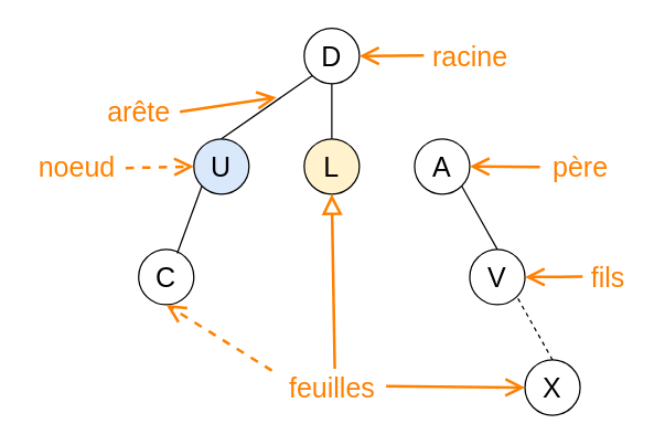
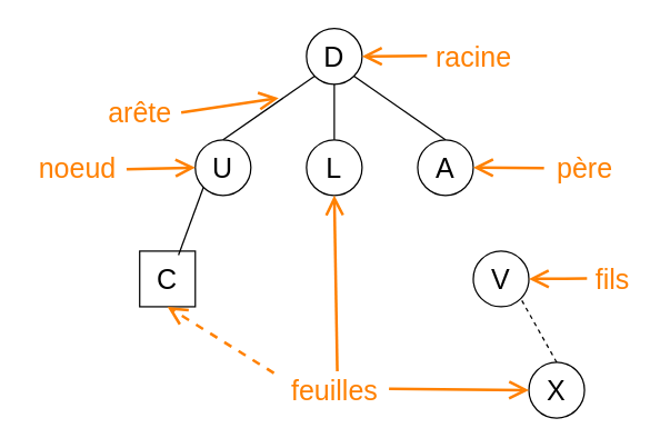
+ <mxCell id="11" value="" style="endArrow=none;html=1;rounded=0;fontSize=20;entryX=1;entryY=1;entryDx=0;entryDy=0;exitX=0.5;exitY=0;exitDx=0;exitDy=0;" edge="1" parent="1" source="6" target="2"><mxGeometry width="50" height="50" relative="1" as="geometry"><mxPoint x="230" y="300" as="sourcePoint" /><mxPoint x="280" y="250" as="targetPoint" /></mxGeometry></mxCell>
- <mxCell id="28" value="" style="endArrow=open;html=1;rounded=0;fontSize=20;fontColor=#FF8000;exitX=1.008;exitY=0.536;exitDx=0;exitDy=0;exitPerimeter=0;entryX=0;entryY=0.5;entryDx=0;entryDy=0;endFill=0;strokeColor=#FF8000;strokeWidth=2;targetPerimeterSpacing=6;sourcePerimeterSpacing=6;endSize=10;startSize=7;dashed=1;" edge="1" parent="1" source="17" target="3"><mxGeometry width="50" height="50" relative="1" as="geometry"><mxPoint x="461.8" y="239.67" as="sourcePoint" /><mxPoint x="420" y="240" as="targetPoint" /></mxGeometry></mxCell>
+ <mxCell id="28" value="" style="endArrow=open;html=1;rounded=0;fontSize=20;fontColor=#FF8000;exitX=1.008;exitY=0.536;exitDx=0;exitDy=0;exitPerimeter=0;entryX=0;entryY=0.5;entryDx=0;entryDy=0;endFill=0;strokeColor=#FF8000;strokeWidth=2;targetPerimeterSpacing=6;sourcePerimeterSpacing=6;endSize=10;startSize=7;" edge="1" parent="1" source="17" target="3"><mxGeometry width="50" height="50" relative="1" as="geometry"><mxPoint x="461.8" y="239.67" as="sourcePoint" /><mxPoint x="420" y="240" as="targetPoint" /></mxGeometry></mxCell>
- <mxCell id="3" value="&lt;font style=&quot;font-size: 20px;&quot;&gt;U&lt;/font&gt;" style="ellipse;whiteSpace=wrap;html=1;fillColor=#dae8fc;" vertex="1" parent="1"><mxGeometry x="140" y="100" width="40" height="40" as="geometry" /></mxCell>
+ <mxCell id="3" value="&lt;font style=&quot;font-size: 20px;&quot;&gt;U&lt;/font&gt;" style="ellipse;whiteSpace=wrap;html=1;" vertex="1" parent="1"><mxGeometry x="140" y="100" width="40" height="40" as="geometry" /></mxCell>
- <mxCell id="5" value="&lt;font style=&quot;font-size: 20px;&quot;&gt;L&lt;/font&gt;" style="ellipse;whiteSpace=wrap;html=1;fillColor=#fff2cc;" vertex="1" parent="1"><mxGeometry x="220" y="100" width="40" height="40" as="geometry" /></mxCell>
+ <mxCell id="5" value="&lt;font style=&quot;font-size: 20px;&quot;&gt;L&lt;/font&gt;" style="ellipse;whiteSpace=wrap;html=1;" vertex="1" parent="1"><mxGeometry x="220" y="100" width="40" height="40" as="geometry" /></mxCell>
- <mxCell id="22" value="" style="endArrow=block;html=1;rounded=0;fontSize=20;fontColor=#FF8000;exitX=0.527;exitY=0.045;exitDx=0;exitDy=0;exitPerimeter=0;entryX=0.5;entryY=1;entryDx=0;entryDy=0;endFill=0;strokeColor=#FF8000;strokeWidth=2;targetPerimeterSpacing=6;sourcePerimeterSpacing=6;endSize=10;startSize=7;" edge="1" parent="1" source="20" target="5"><mxGeometry width="50" height="50" relative="1" as="geometry"><mxPoint x="233.92" y="272.84" as="sourcePoint" /><mxPoint x="130" y="230" as="targetPoint" /></mxGeometry></mxCell>
+ <mxCell id="22" value="" style="endArrow=open;html=1;rounded=0;fontSize=20;fontColor=#FF8000;exitX=0.527;exitY=0.045;exitDx=0;exitDy=0;exitPerimeter=0;entryX=0.5;entryY=1;entryDx=0;entryDy=0;endFill=0;strokeColor=#FF8000;strokeWidth=2;targetPerimeterSpacing=6;sourcePerimeterSpacing=6;endSize=10;startSize=7;" edge="1" parent="1" source="20" target="5"><mxGeometry width="50" height="50" relative="1" as="geometry"><mxPoint x="233.92" y="272.84" as="sourcePoint" /><mxPoint x="130" y="230" as="targetPoint" /></mxGeometry></mxCell>
- <mxCell id="13" value="" style="endArrow=none;html=1;rounded=0;fontSize=20;entryX=1;entryY=1;entryDx=0;entryDy=0;exitX=0.5;exitY=0;exitDx=0;exitDy=0;" edge="1" parent="1" source="7" target="6"><mxGeometry width="50" height="50" relative="1" as="geometry"><mxPoint x="230" y="300" as="sourcePoint" /><mxPoint x="280" y="250" as="targetPoint" /></mxGeometry></mxCell>
- <mxCell id="4" value="&lt;font style=&quot;font-size: 20px;&quot;&gt;C&lt;/font&gt;" style="ellipse;whiteSpace=wrap;html=1;" vertex="1" parent="1"><mxGeometry x="100" y="180" width="40" height="40" as="geometry" /></mxCell>
+ <mxCell id="4" value="&lt;font style=&quot;font-size: 20px;&quot;&gt;C&lt;/font&gt;" style="whiteSpace=wrap;html=1;rounded=0;" vertex="1" parent="1"><mxGeometry x="100" y="180" width="40" height="40" as="geometry" /></mxCell>
